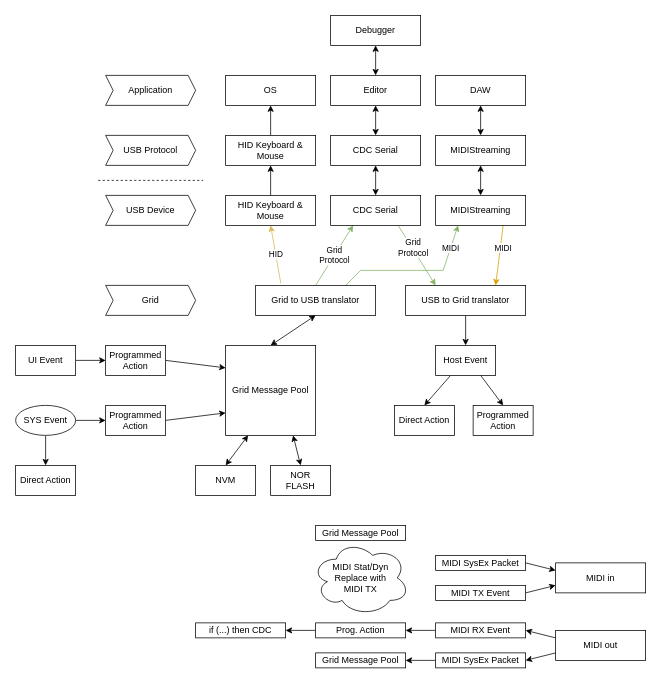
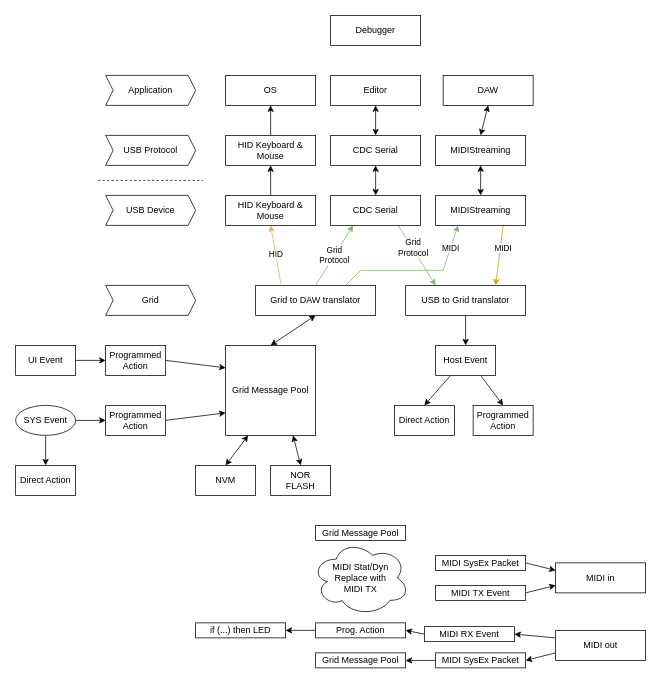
- <mxCell id="7" style="edgeStyle=none;rounded=0;orthogonalLoop=1;jettySize=auto;html=1;exitX=0.5;exitY=0;exitDx=0;exitDy=0;entryX=0.5;entryY=1;entryDx=0;entryDy=0;startArrow=classic;startFill=1;" parent="1" source="4" target="6" edge="1"><mxGeometry relative="1" as="geometry" /></mxCell>
- <mxCell id="3" value="DAW" style="rounded=0;whiteSpace=wrap;html=1;" parent="1" vertex="1"><mxGeometry x="580" y="100" width="120" height="40" as="geometry" /></mxCell>
+ <mxCell id="3" value="DAW" style="rounded=0;whiteSpace=wrap;html=1;" parent="1" vertex="1"><mxGeometry x="590" y="100" width="120" height="40" as="geometry" /></mxCell>
- <mxCell id="16" value="Grid to USB translator" style="rounded=0;whiteSpace=wrap;html=1;" parent="1" vertex="1"><mxGeometry x="340" y="380" width="160" height="40" as="geometry" /></mxCell>
+ <mxCell id="16" value="Grid to DAW translator" style="rounded=0;whiteSpace=wrap;html=1;" parent="1" vertex="1"><mxGeometry x="340" y="380" width="160" height="40" as="geometry" /></mxCell>
- <mxCell id="63" value="if (...) then CDC" style="rounded=0;whiteSpace=wrap;html=1;" parent="1" vertex="1"><mxGeometry x="260" y="830" width="120" height="20" as="geometry" /></mxCell>
+ <mxCell id="63" value="if (...) then LED" style="rounded=0;whiteSpace=wrap;html=1;" parent="1" vertex="1"><mxGeometry x="260" y="830" width="120" height="20" as="geometry" /></mxCell>
- <mxCell id="60" value="MIDI RX Event" style="rounded=0;whiteSpace=wrap;html=1;" parent="1" vertex="1"><mxGeometry x="580" y="830" width="120" height="20" as="geometry" /></mxCell>
+ <mxCell id="60" value="MIDI RX Event" style="rounded=0;whiteSpace=wrap;html=1;" parent="1" vertex="1"><mxGeometry x="565" y="835" width="120" height="20" as="geometry" /></mxCell>
